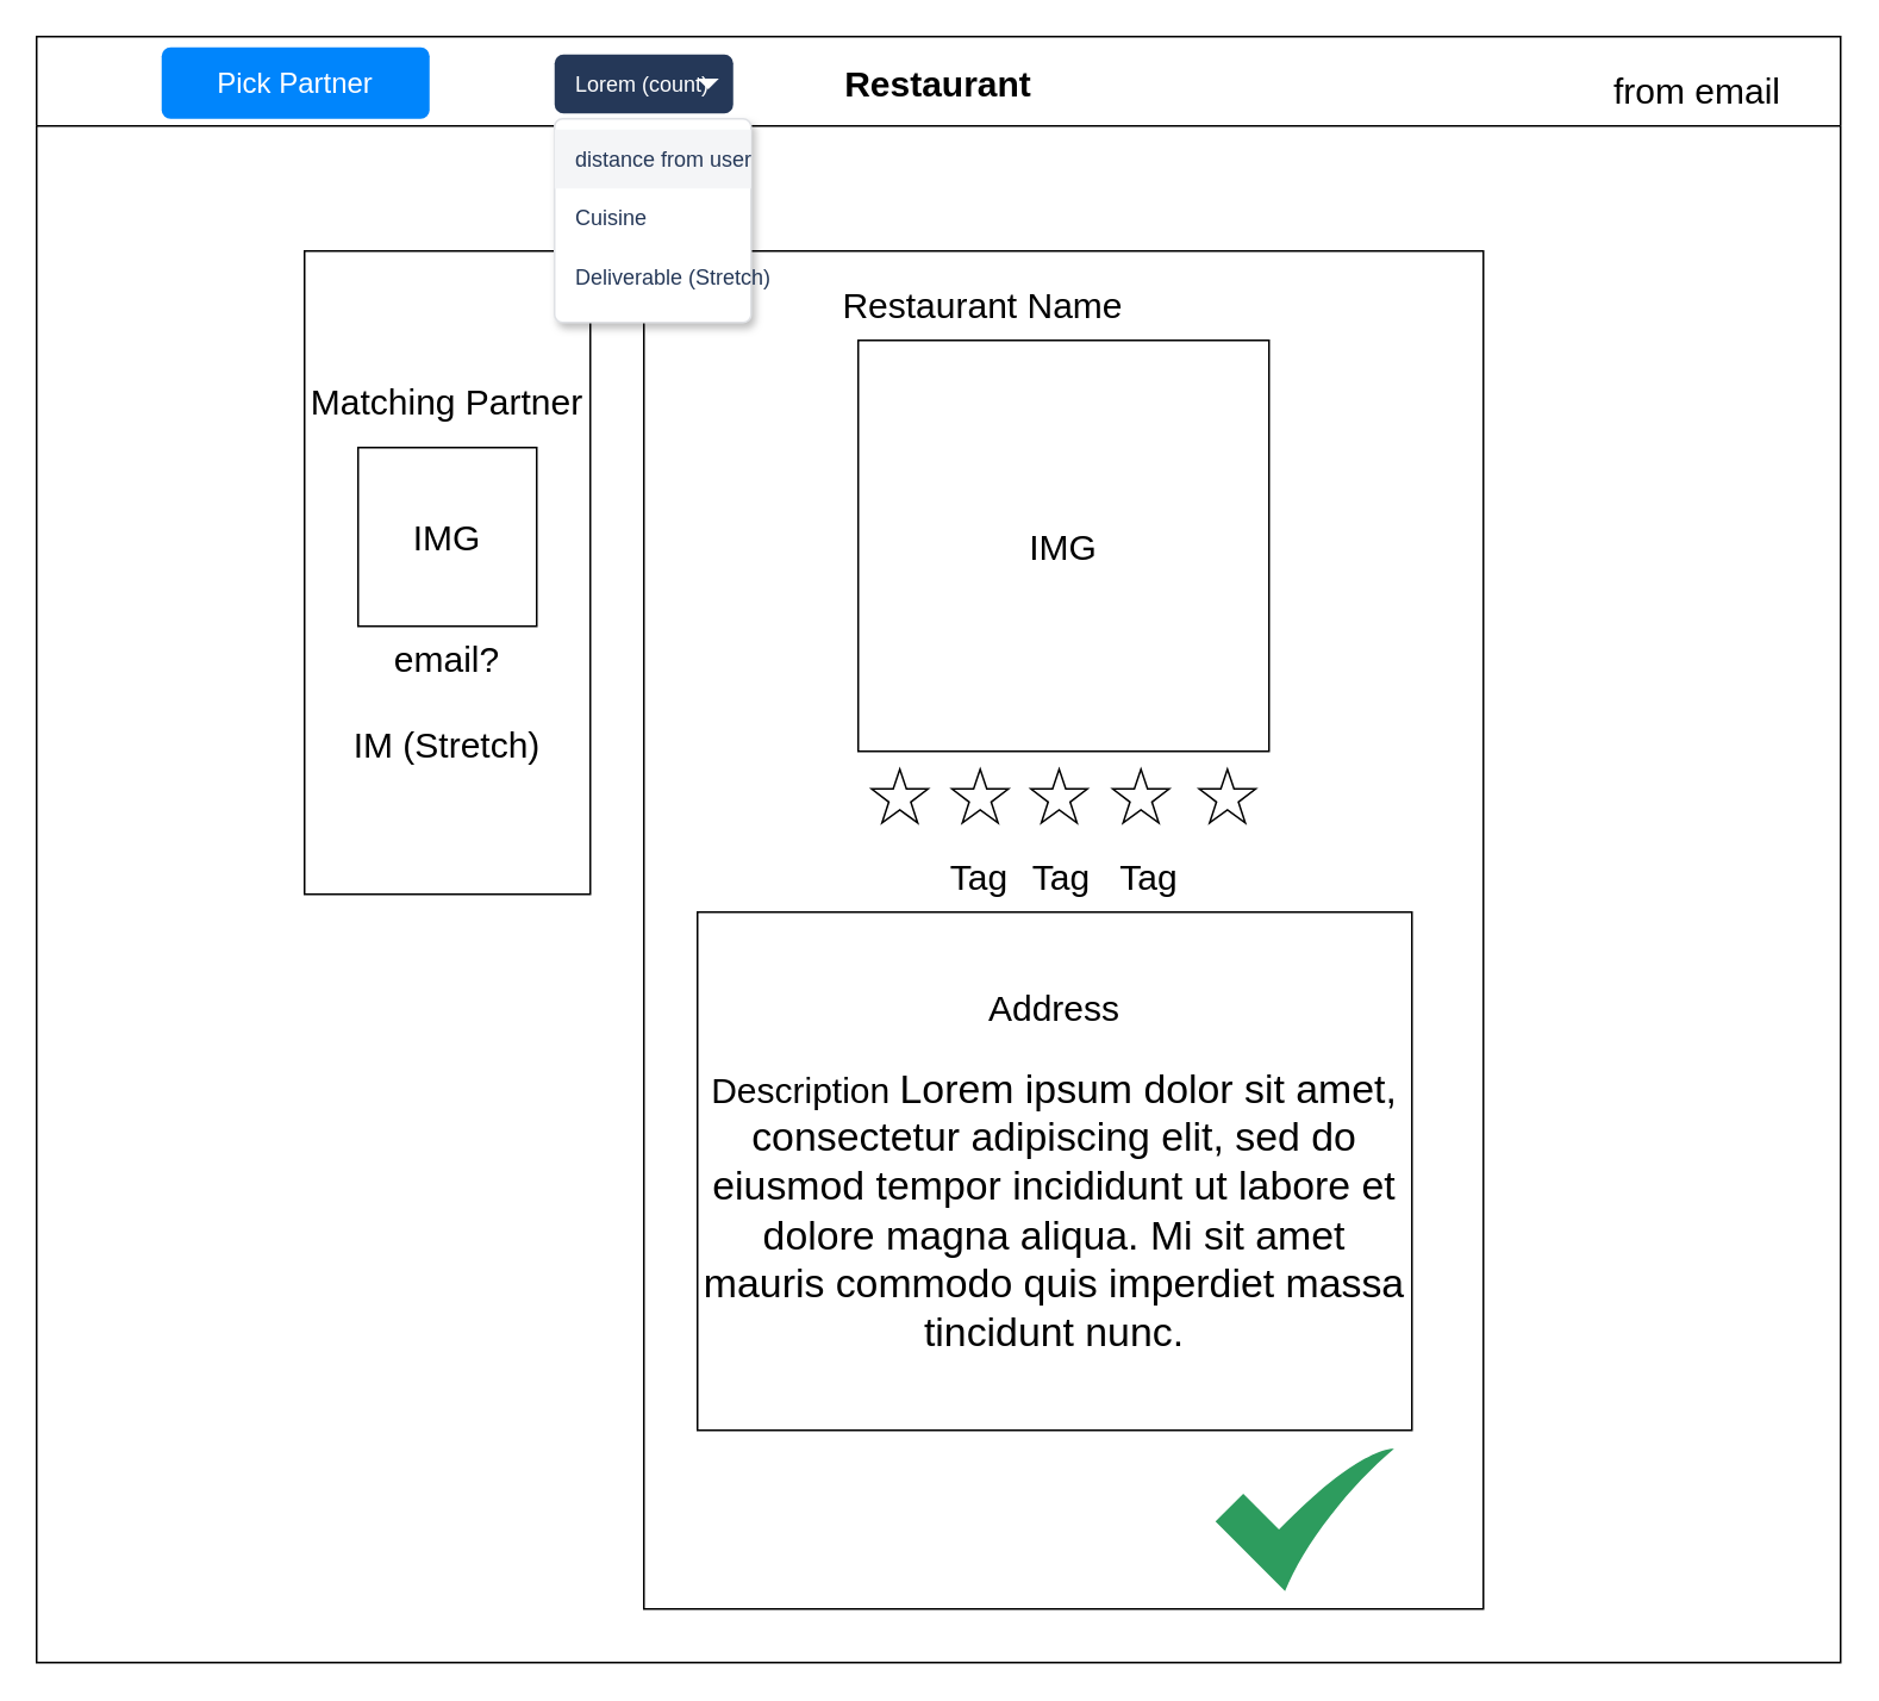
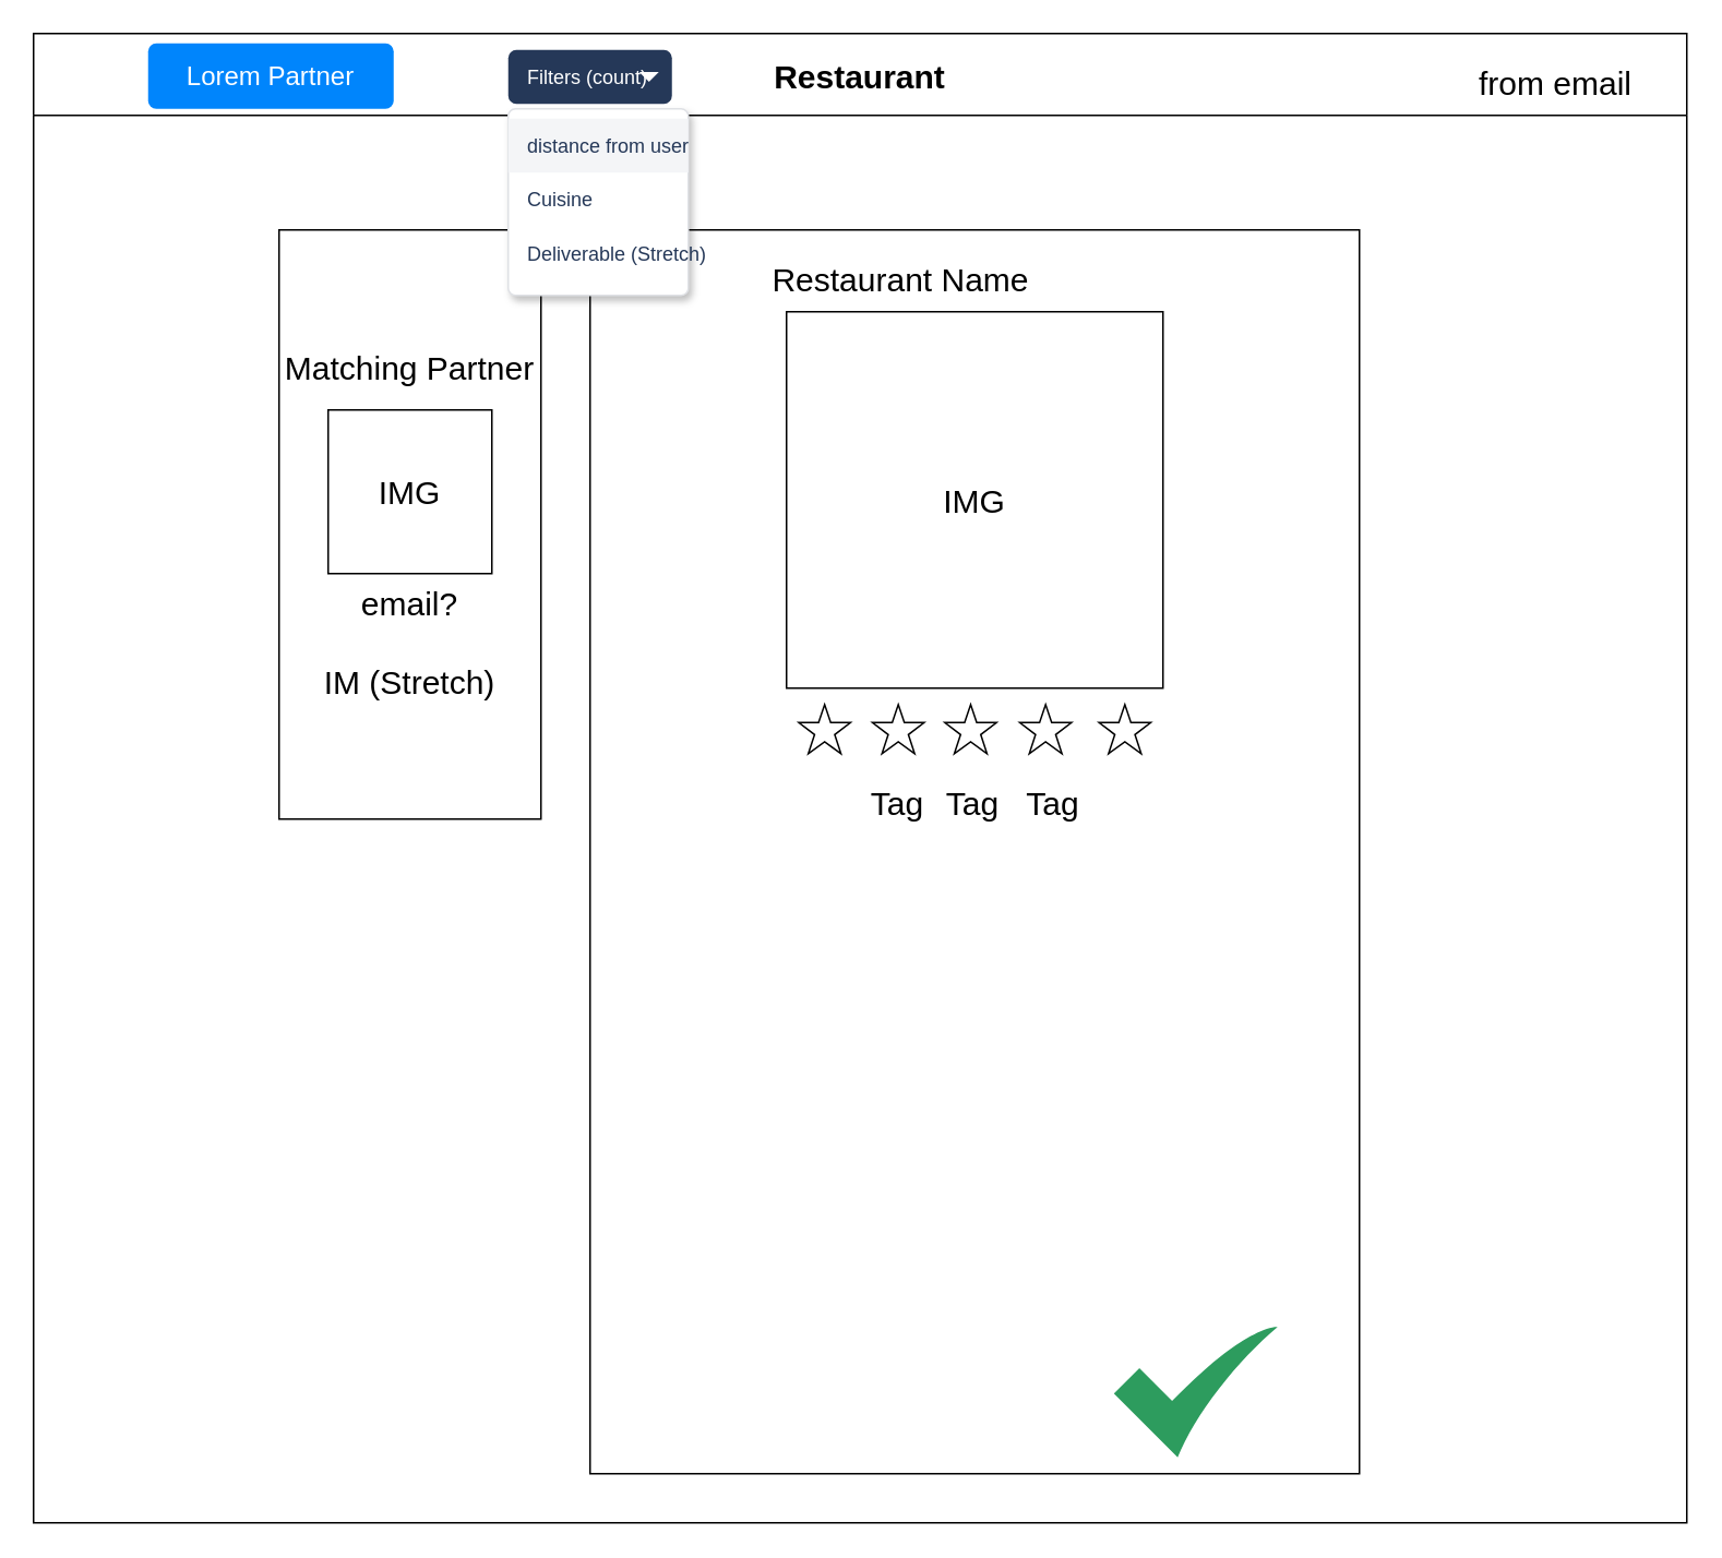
- <mxCell id="13" value="Pick Partner" style="html=1;shadow=0;dashed=0;shape=mxgraph.bootstrap.rrect;rSize=5;strokeColor=none;strokeWidth=1;fillColor=#0085FC;fontColor=#FFFFFF;whiteSpace=wrap;align=center;verticalAlign=middle;spacingLeft=0;fontStyle=0;fontSize=16;spacing=5;" vertex="1" parent="3"><mxGeometry x="70" y="6" width="150" height="40" as="geometry" /></mxCell>
+ <mxCell id="13" value="Lorem Partner" style="html=1;shadow=0;dashed=0;shape=mxgraph.bootstrap.rrect;rSize=5;strokeColor=none;strokeWidth=1;fillColor=#0085FC;fontColor=#FFFFFF;whiteSpace=wrap;align=center;verticalAlign=middle;spacingLeft=0;fontStyle=0;fontSize=16;spacing=5;" vertex="1" parent="3"><mxGeometry x="70" y="6" width="150" height="40" as="geometry" /></mxCell>
- <mxCell id="6" value="Lorem (count)" style="rounded=1;fillColor=#253858;strokeColor=none;html=1;fontColor=#ffffff;align=left;fontSize=12;spacingLeft=10" vertex="1" parent="3"><mxGeometry x="290" y="10" width="100" height="33" as="geometry" /></mxCell>
+ <mxCell id="6" value="Filters (count)" style="rounded=1;fillColor=#253858;strokeColor=none;html=1;fontColor=#ffffff;align=left;fontSize=12;spacingLeft=10" vertex="1" parent="3"><mxGeometry x="290" y="10" width="100" height="33" as="geometry" /></mxCell>
- <mxCell id="24" value="&lt;p&gt;&lt;span style=&quot;background-color: rgb(255 , 255 , 255)&quot;&gt;Address&lt;/span&gt;&lt;/p&gt;&lt;p&gt;&lt;span style=&quot;background-color: rgb(255 , 255 , 255)&quot;&gt;Description&amp;nbsp;&lt;span style=&quot;font-size: 22.562px&quot;&gt;Lorem ipsum dolor sit amet, consectetur adipiscing elit, sed do eiusmod tempor incididunt ut labore et dolore magna aliqua. Mi sit amet mauris commodo quis imperdiet massa tincidunt nunc.&lt;/span&gt;&lt;/span&gt;&lt;/p&gt;" style="text;html=1;align=center;verticalAlign=middle;whiteSpace=wrap;rounded=0;fontSize=20;strokeColor=#000000;" parent="1" vertex="1"><mxGeometry x="390" y="510" width="400" height="290" as="geometry" /></mxCell>
